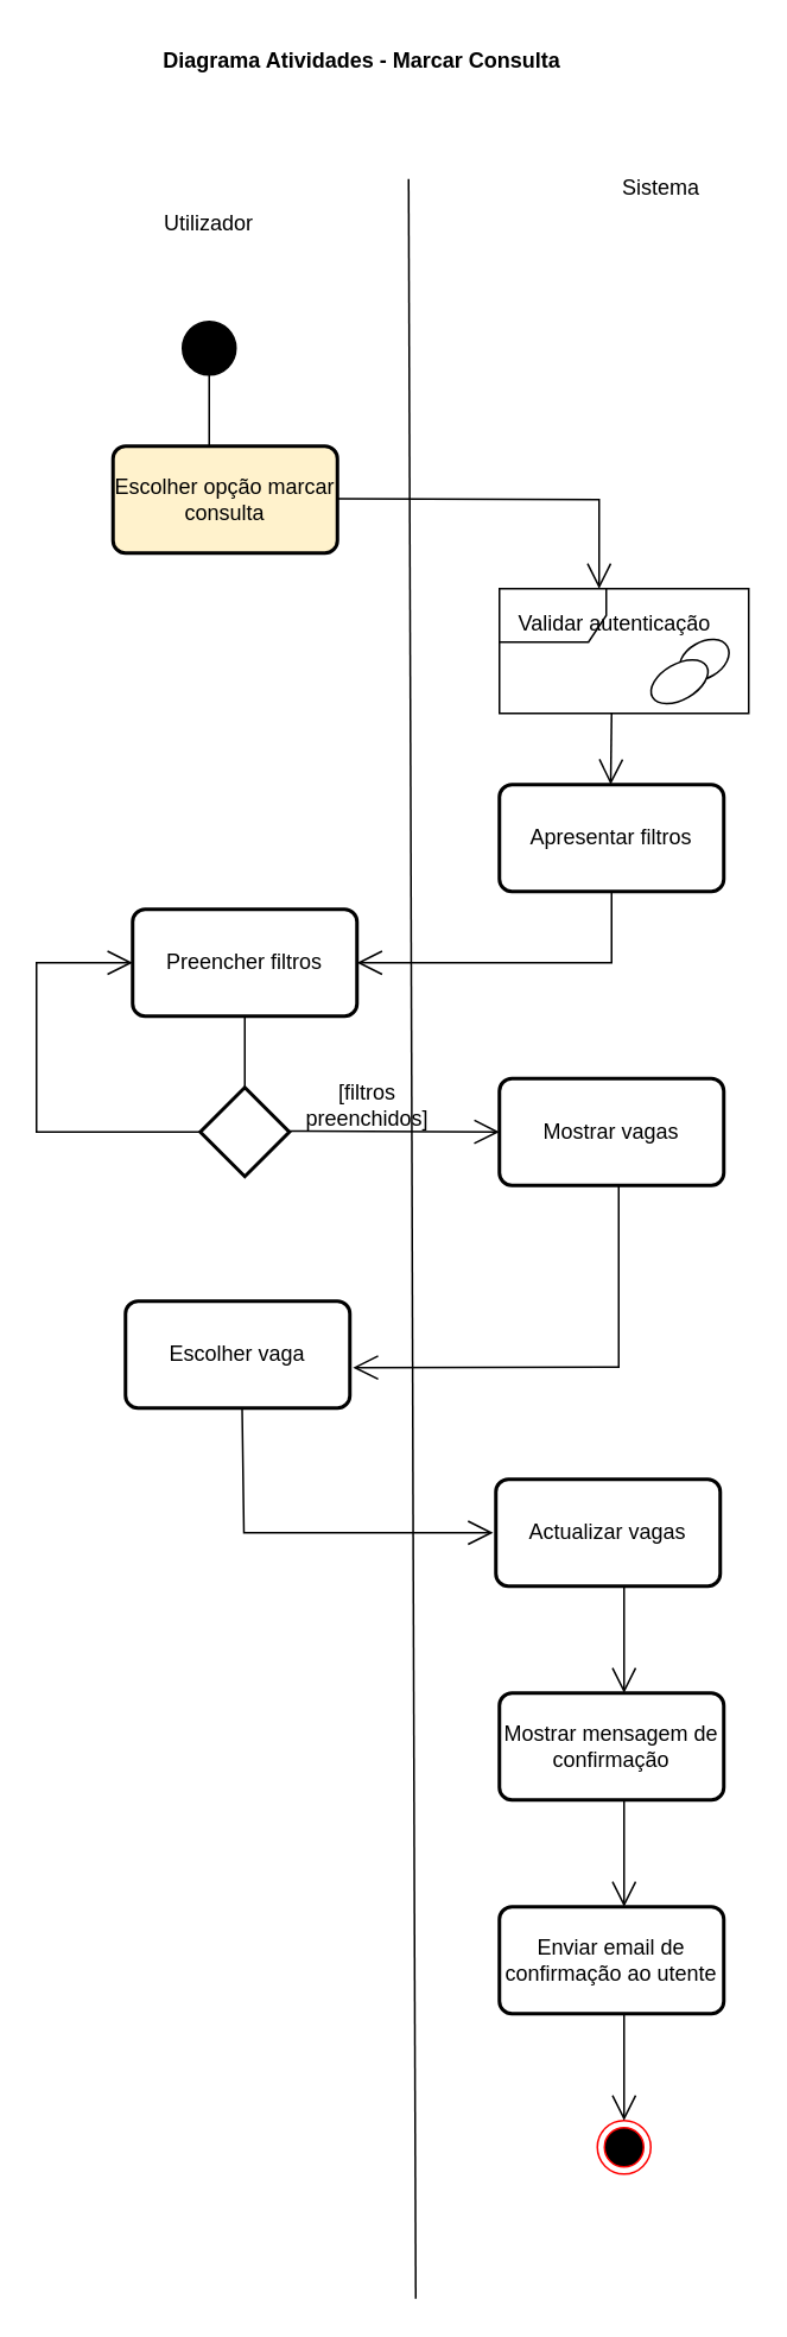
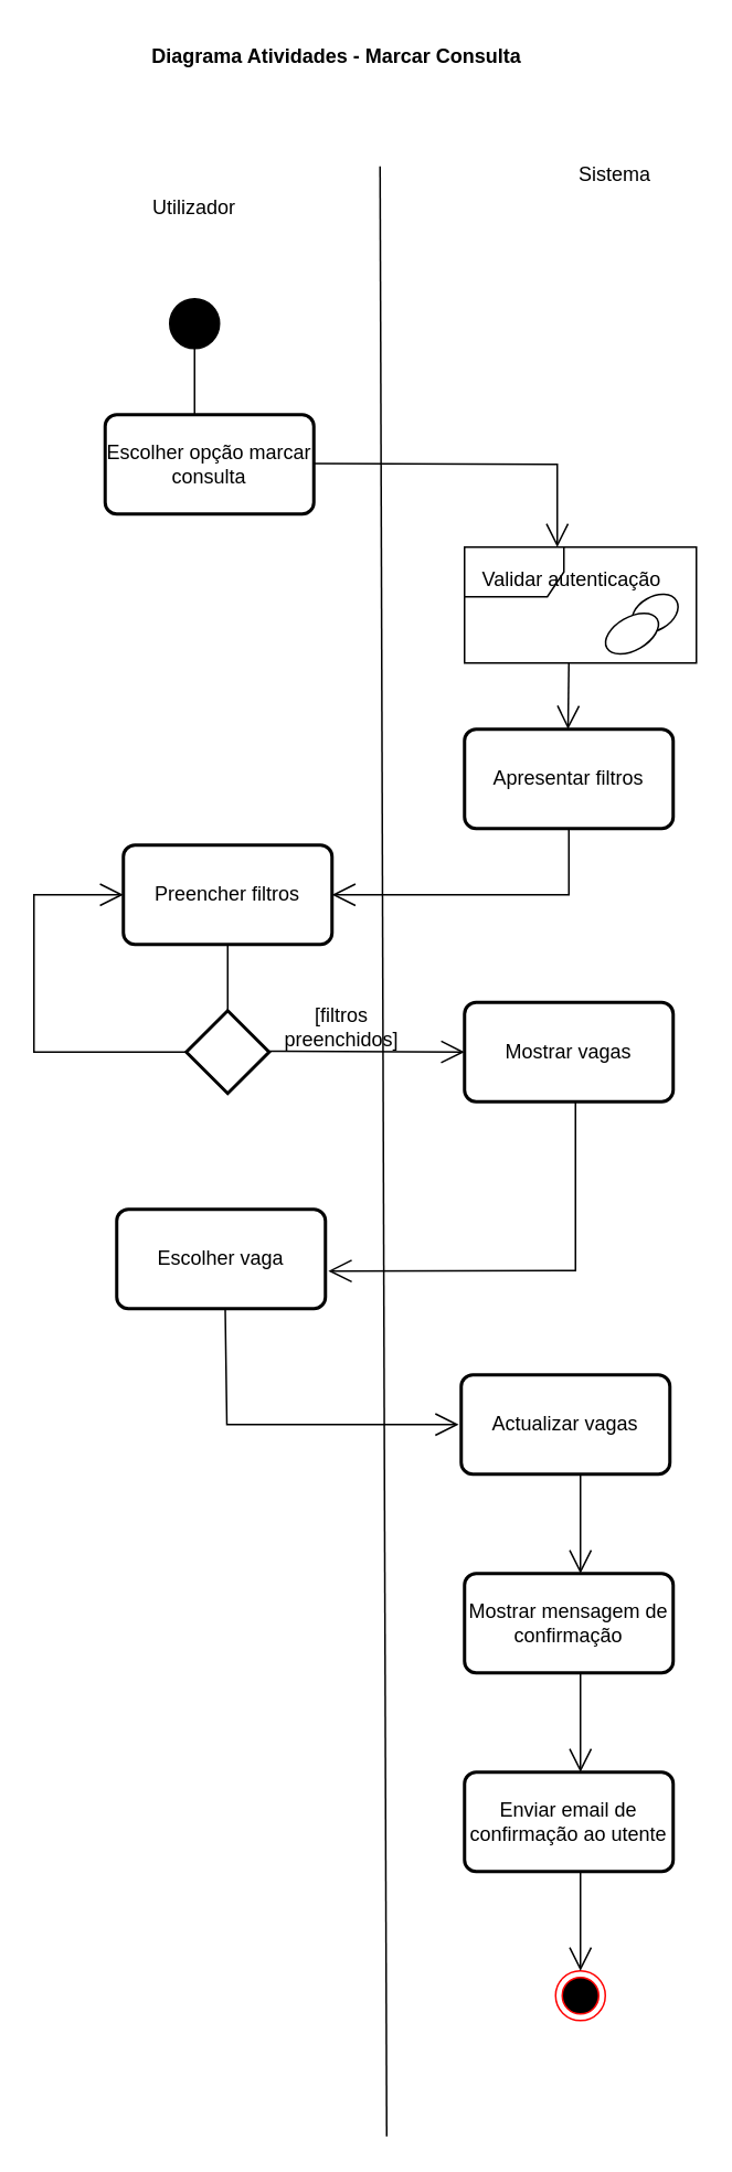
- <mxCell id="4" value="Escolher opção marcar consulta" style="rounded=1;whiteSpace=wrap;html=1;absoluteArcSize=1;arcSize=14;strokeWidth=2;fillColor=#fff2cc;strokeColor=#000000;" vertex="1" parent="1"><mxGeometry x="63" y="250" width="126" height="60" as="geometry" /></mxCell>
+ <mxCell id="4" value="Escolher opção marcar consulta" style="rounded=1;whiteSpace=wrap;html=1;absoluteArcSize=1;arcSize=14;strokeWidth=2;fillColor=#FFFFFF;strokeColor=#000000;" vertex="1" parent="1"><mxGeometry x="63" y="250" width="126" height="60" as="geometry" /></mxCell>
